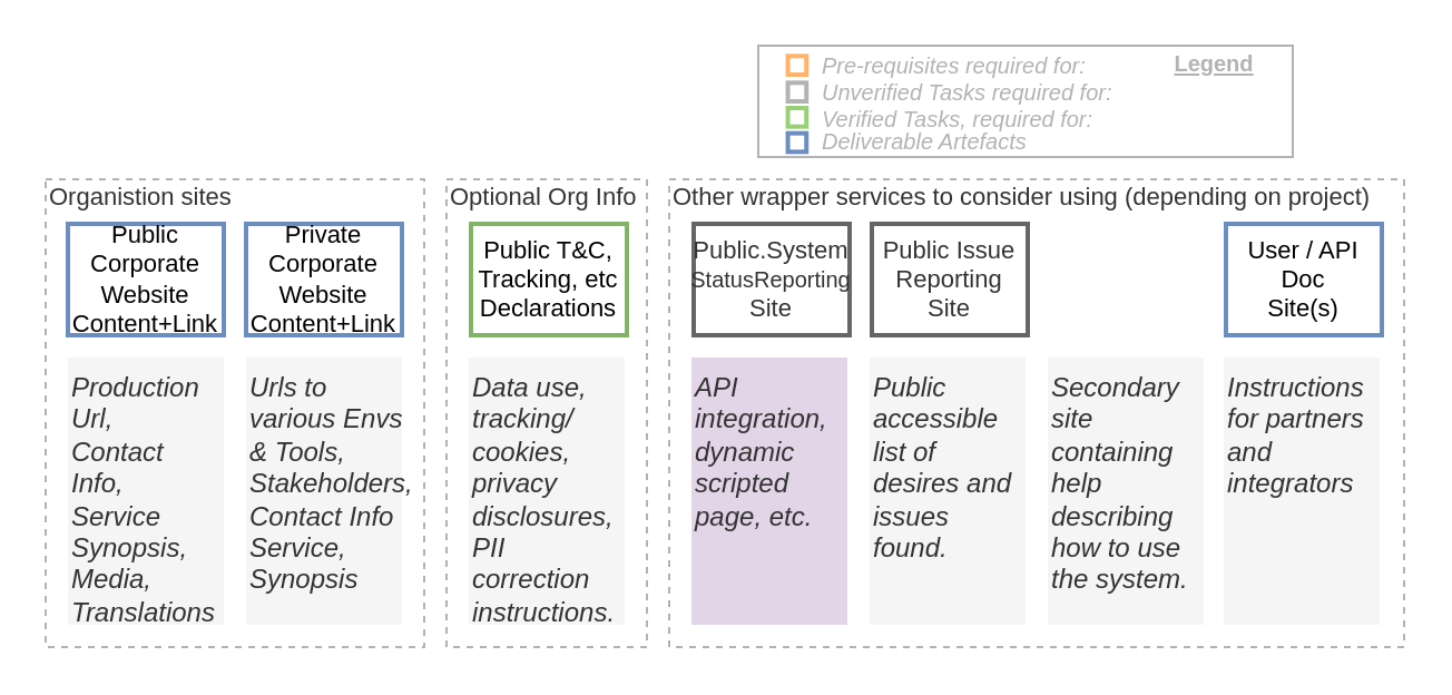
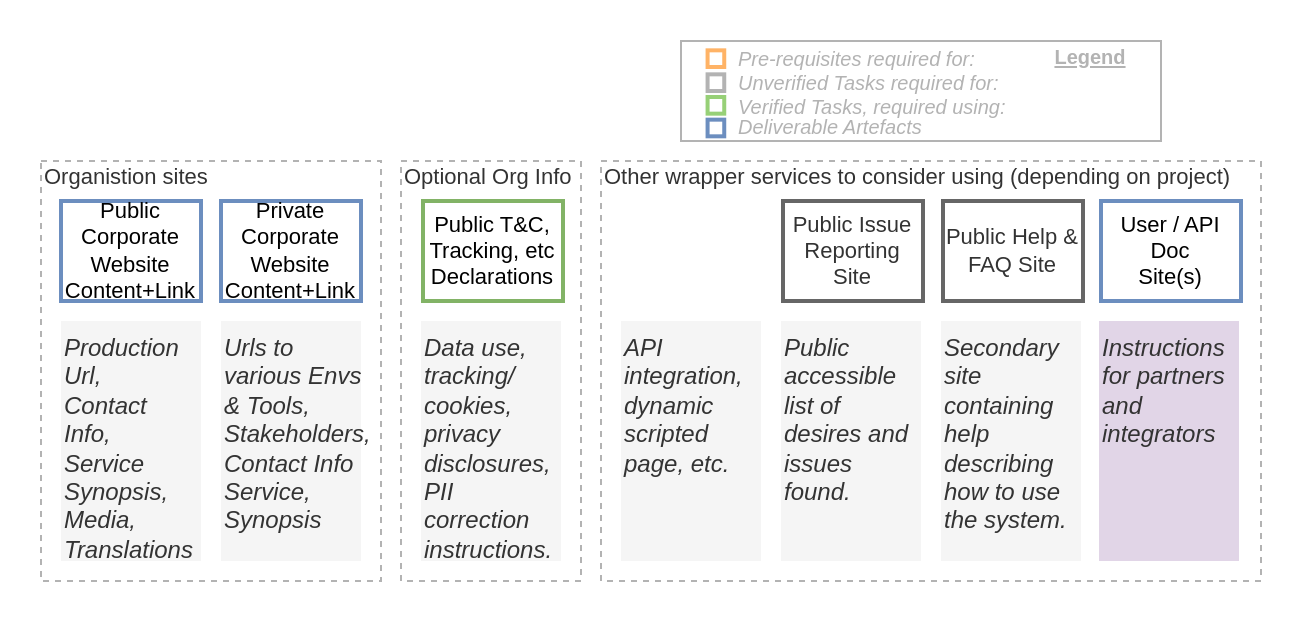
- <mxCell id="25" value="Verified Tasks, required for:" style="text;html=1;strokeColor=none;fillColor=none;align=left;verticalAlign=middle;whiteSpace=wrap;rounded=0;fontSize=10;fontStyle=2;fontColor=#B3B3B3;" parent="20" vertex="1"><mxGeometry x="26.59" y="30" width="213.41" height="6.33" as="geometry" /></mxCell>
+ <mxCell id="25" value="Verified Tasks, required using:" style="text;html=1;strokeColor=none;fillColor=none;align=left;verticalAlign=middle;whiteSpace=wrap;rounded=0;fontSize=10;fontStyle=2;fontColor=#B3B3B3;" parent="20" vertex="1"><mxGeometry x="26.59" y="30" width="213.41" height="6.33" as="geometry" /></mxCell>
- <mxCell id="12" value="Public.System &lt;font style=&quot;font-size: 10px&quot;&gt;StatusReporting&lt;/font&gt; Site" style="rounded=0;whiteSpace=wrap;html=1;shadow=0;glass=0;comic=0;strokeColor=#666666;fontSize=11;align=center;fontColor=#333333;recursiveResize=0;container=1;collapsible=0;strokeWidth=2;fillColor=none;" parent="10" vertex="1"><mxGeometry x="11" y="20" width="70" height="50" as="geometry" /></mxCell>
+ <mxCell id="13" value="Public Help &amp;amp; FAQ Site" style="rounded=0;whiteSpace=wrap;html=1;shadow=0;glass=0;comic=0;strokeColor=#666666;fontSize=11;align=center;fontColor=#333333;recursiveResize=0;container=1;collapsible=0;strokeWidth=2;fillColor=none;" parent="10" vertex="1"><mxGeometry x="171" y="20" width="70" height="50" as="geometry" /></mxCell>
- <mxCell id="14" value="API integration,&lt;br&gt;dynamic scripted page, etc." style="rounded=0;whiteSpace=wrap;html=1;fillColor=#e1d5e7;fontColor=#333333;strokeColor=none;fontStyle=2;align=left;verticalAlign=top;" parent="10" vertex="1"><mxGeometry x="10" y="80" width="70" height="120" as="geometry" /></mxCell>
+ <mxCell id="14" value="API integration,&lt;br&gt;dynamic scripted page, etc." style="rounded=0;whiteSpace=wrap;html=1;fillColor=#f5f5f5;fontColor=#333333;strokeColor=none;fontStyle=2;align=left;verticalAlign=top;" parent="10" vertex="1"><mxGeometry x="10" y="80" width="70" height="120" as="geometry" /></mxCell>
- <mxCell id="18" value="Instructions for partners and integrators" style="rounded=0;whiteSpace=wrap;html=1;fillColor=#f5f5f5;fontColor=#333333;strokeColor=none;fontStyle=2;align=left;verticalAlign=top;" parent="10" vertex="1"><mxGeometry x="249" y="80" width="70" height="120" as="geometry" /></mxCell>
+ <mxCell id="18" value="Instructions for partners and integrators" style="rounded=0;whiteSpace=wrap;html=1;fillColor=#e1d5e7;fontColor=#333333;strokeColor=none;fontStyle=2;align=left;verticalAlign=top;" parent="10" vertex="1"><mxGeometry x="249" y="80" width="70" height="120" as="geometry" /></mxCell>
